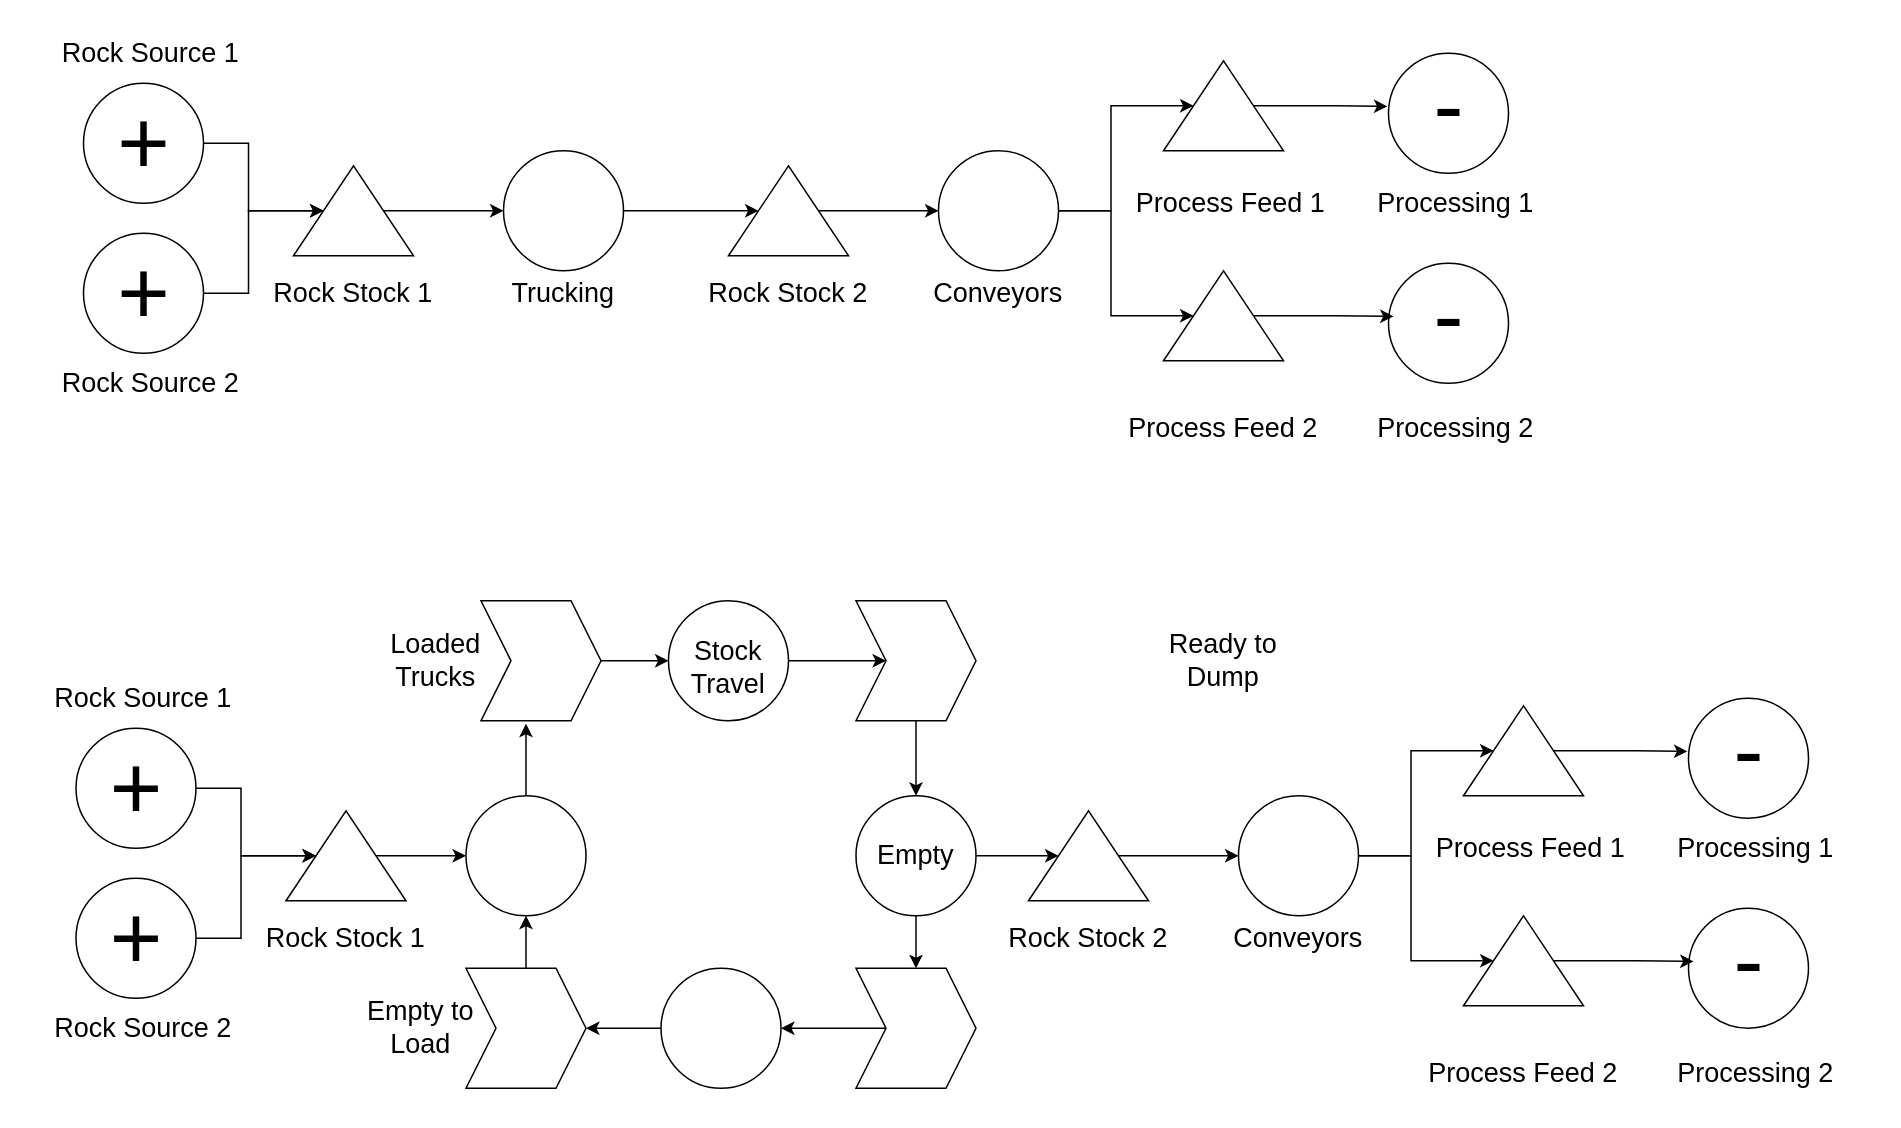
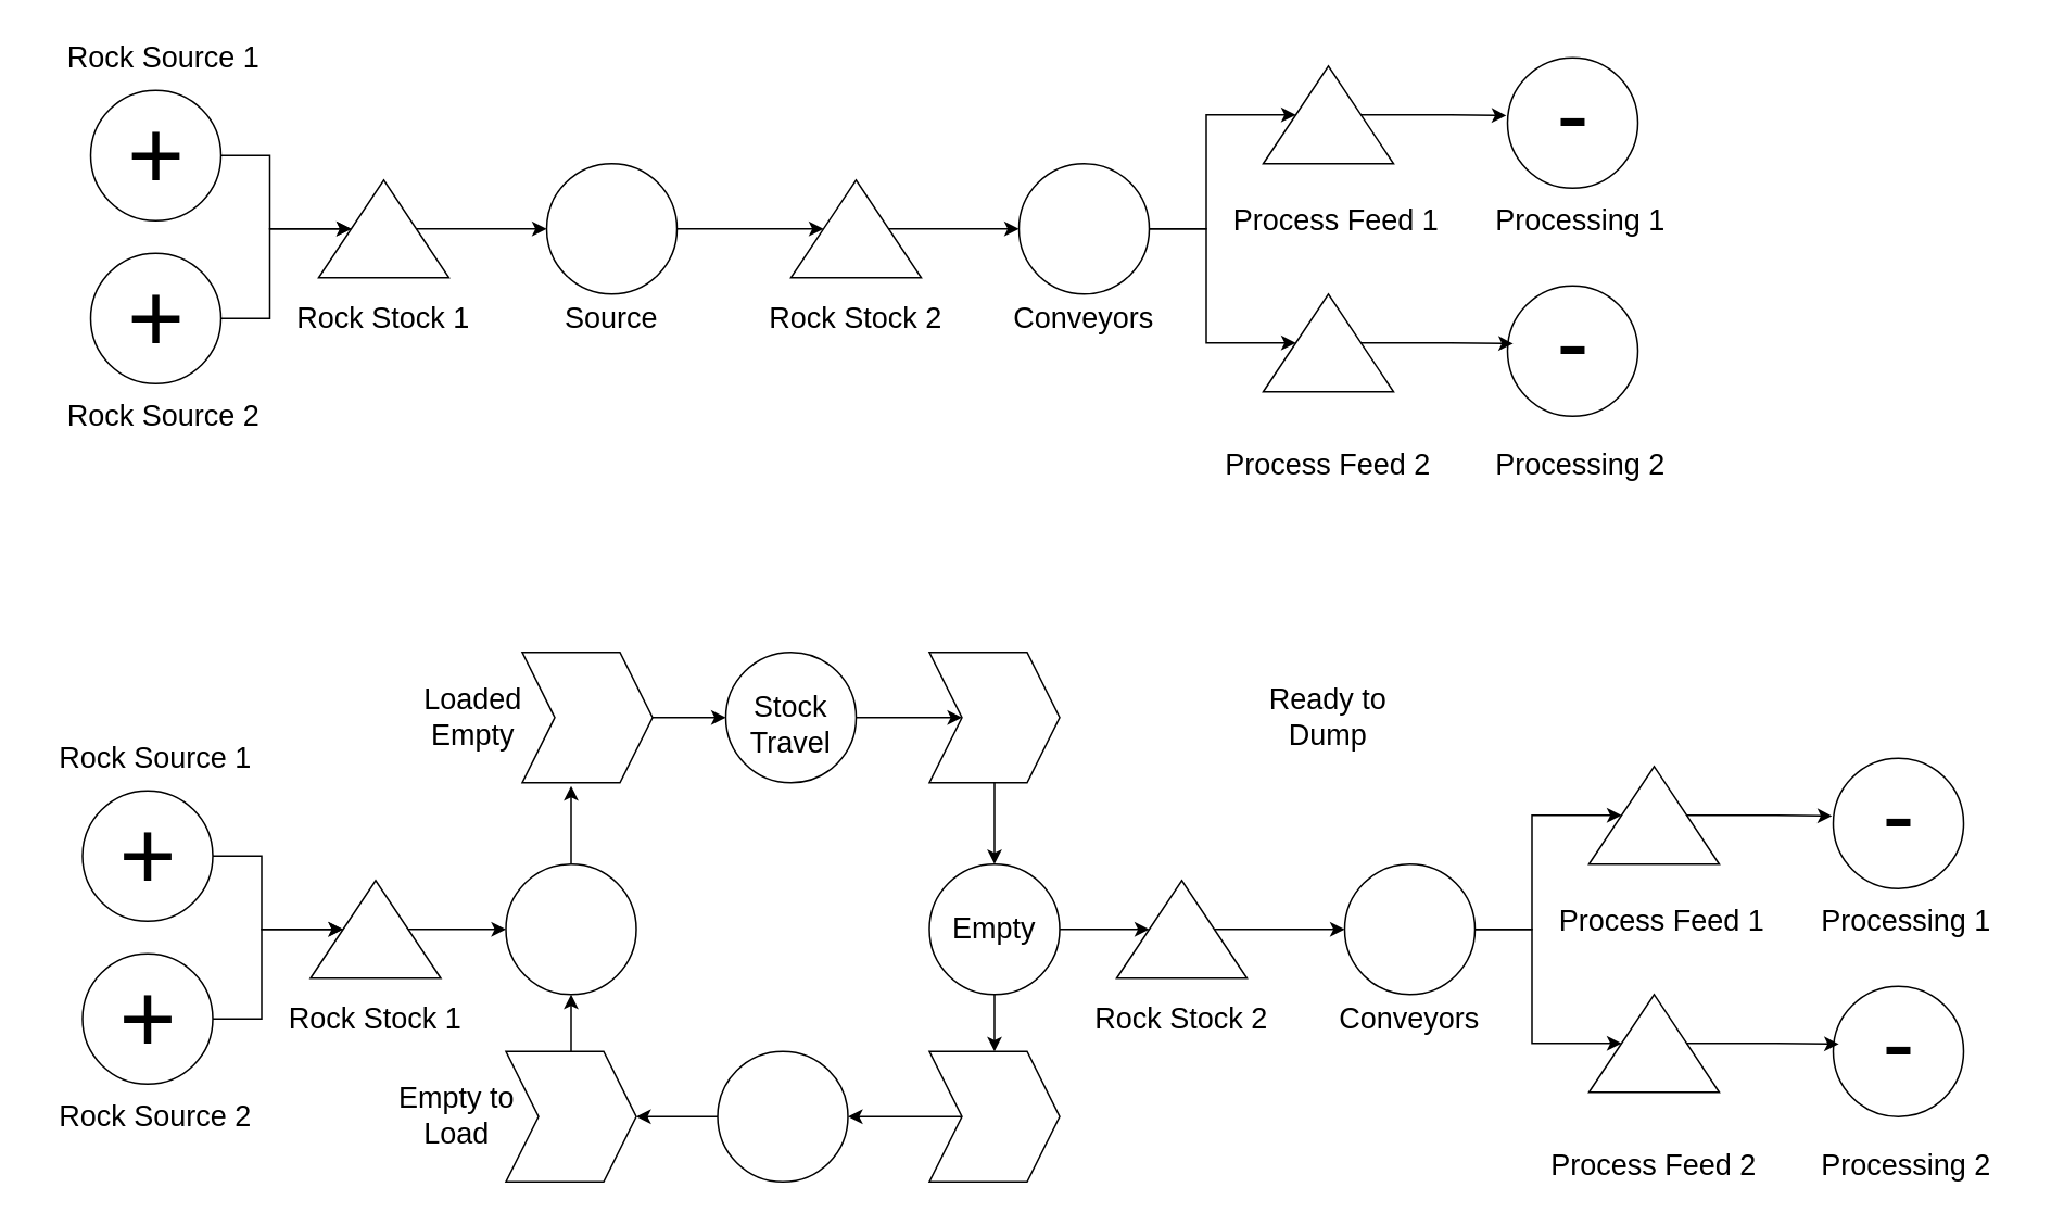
- <mxCell id="32" value="&lt;font style=&quot;font-size: 18px;&quot;&gt;Trucking&lt;/font&gt;" style="text;html=1;align=center;verticalAlign=middle;whiteSpace=wrap;rounded=0;" vertex="1" parent="1"><mxGeometry x="300" y="180" width="150" height="30" as="geometry" /></mxCell>
+ <mxCell id="32" value="&lt;font style=&quot;font-size: 18px;&quot;&gt;Source&lt;/font&gt;" style="text;html=1;align=center;verticalAlign=middle;whiteSpace=wrap;rounded=0;" vertex="1" parent="1"><mxGeometry x="300" y="180" width="150" height="30" as="geometry" /></mxCell>
- <mxCell id="92" value="&lt;font style=&quot;font-size: 18px;&quot;&gt;Loaded Trucks&lt;/font&gt;" style="text;html=1;align=center;verticalAlign=middle;whiteSpace=wrap;rounded=0;" vertex="1" parent="1"><mxGeometry x="250" y="425" width="80" height="30" as="geometry" /></mxCell>
+ <mxCell id="92" value="&lt;font style=&quot;font-size: 18px;&quot;&gt;Loaded Empty&lt;/font&gt;" style="text;html=1;align=center;verticalAlign=middle;whiteSpace=wrap;rounded=0;" vertex="1" parent="1"><mxGeometry x="250" y="425" width="80" height="30" as="geometry" /></mxCell>
